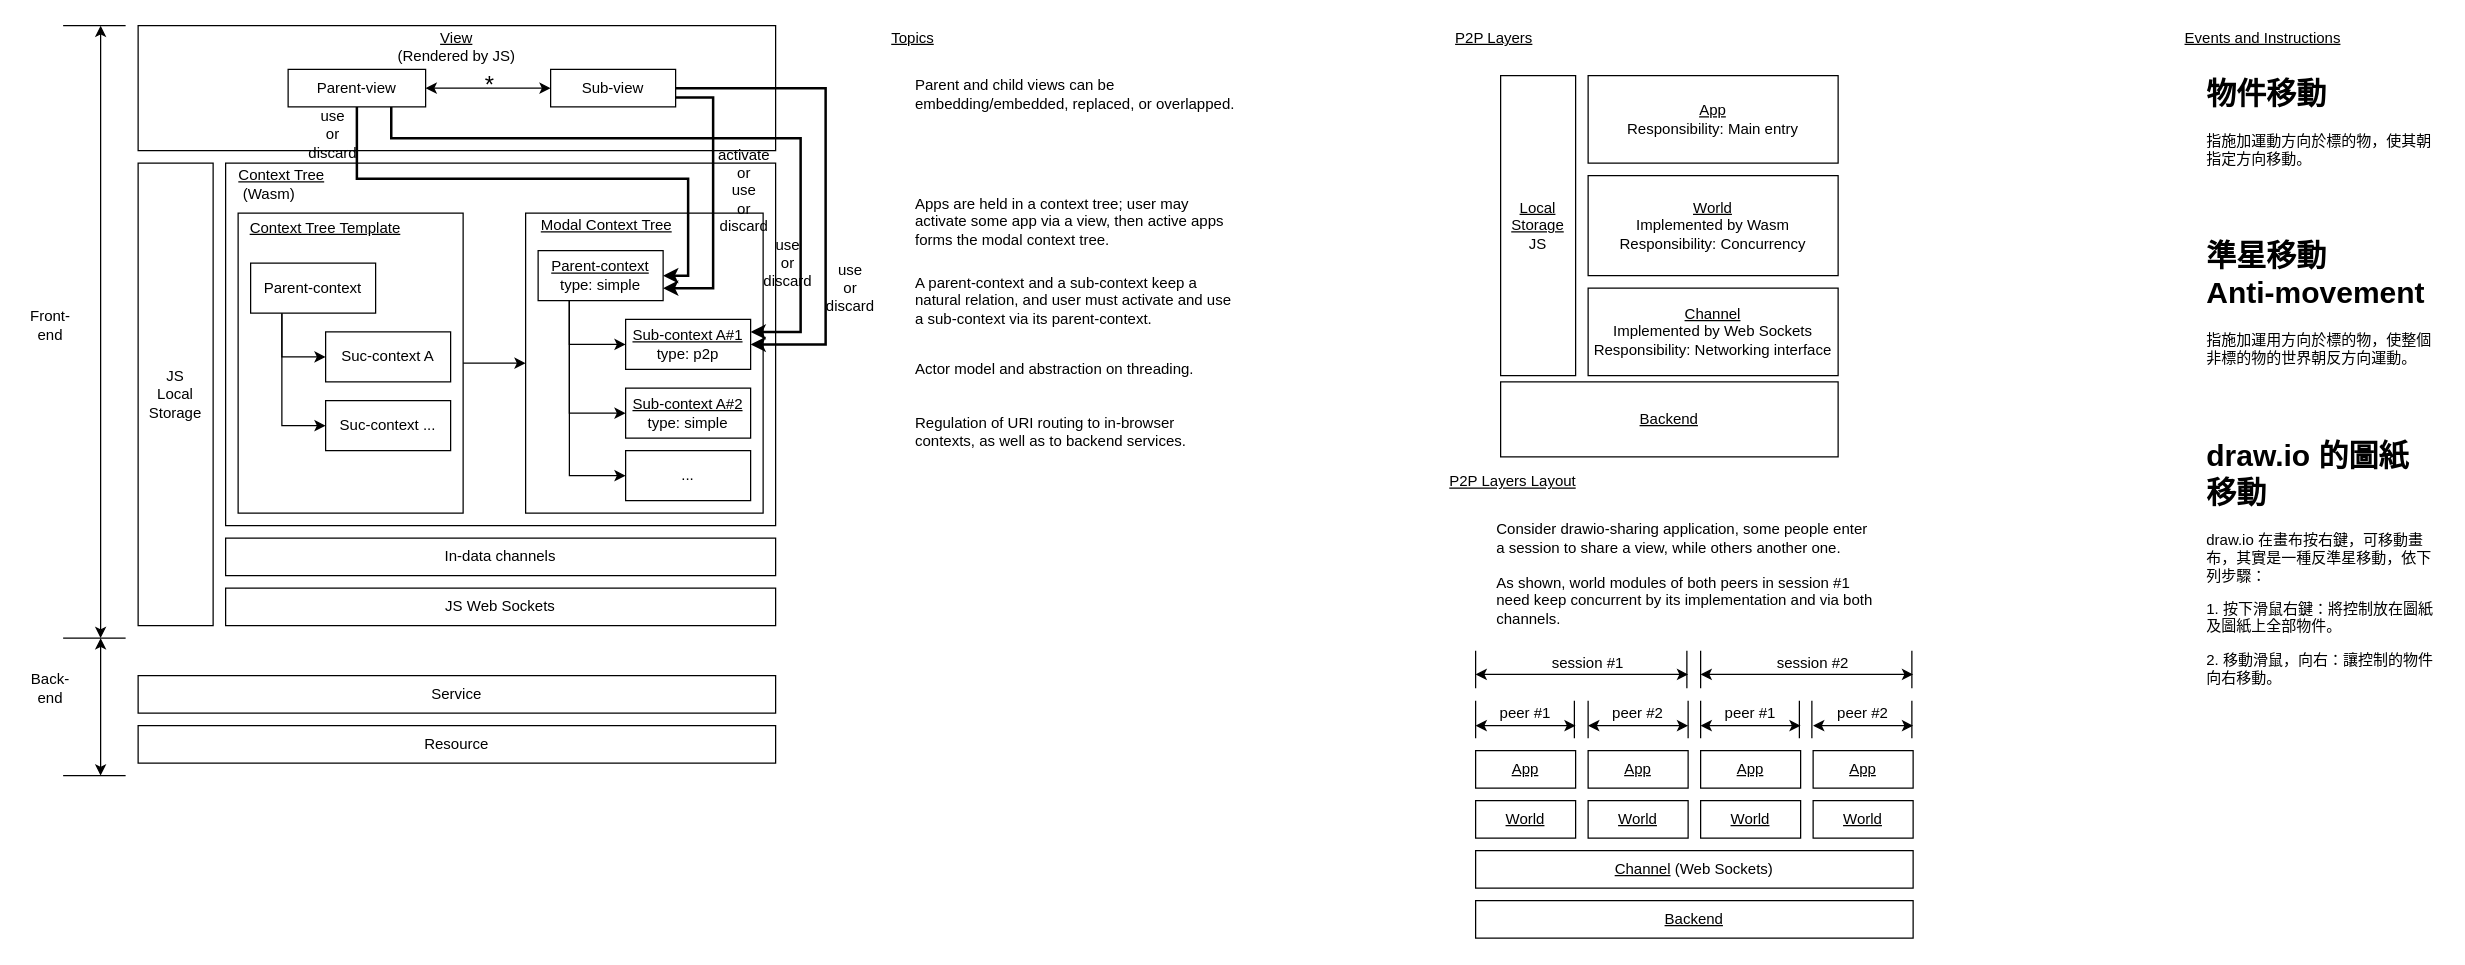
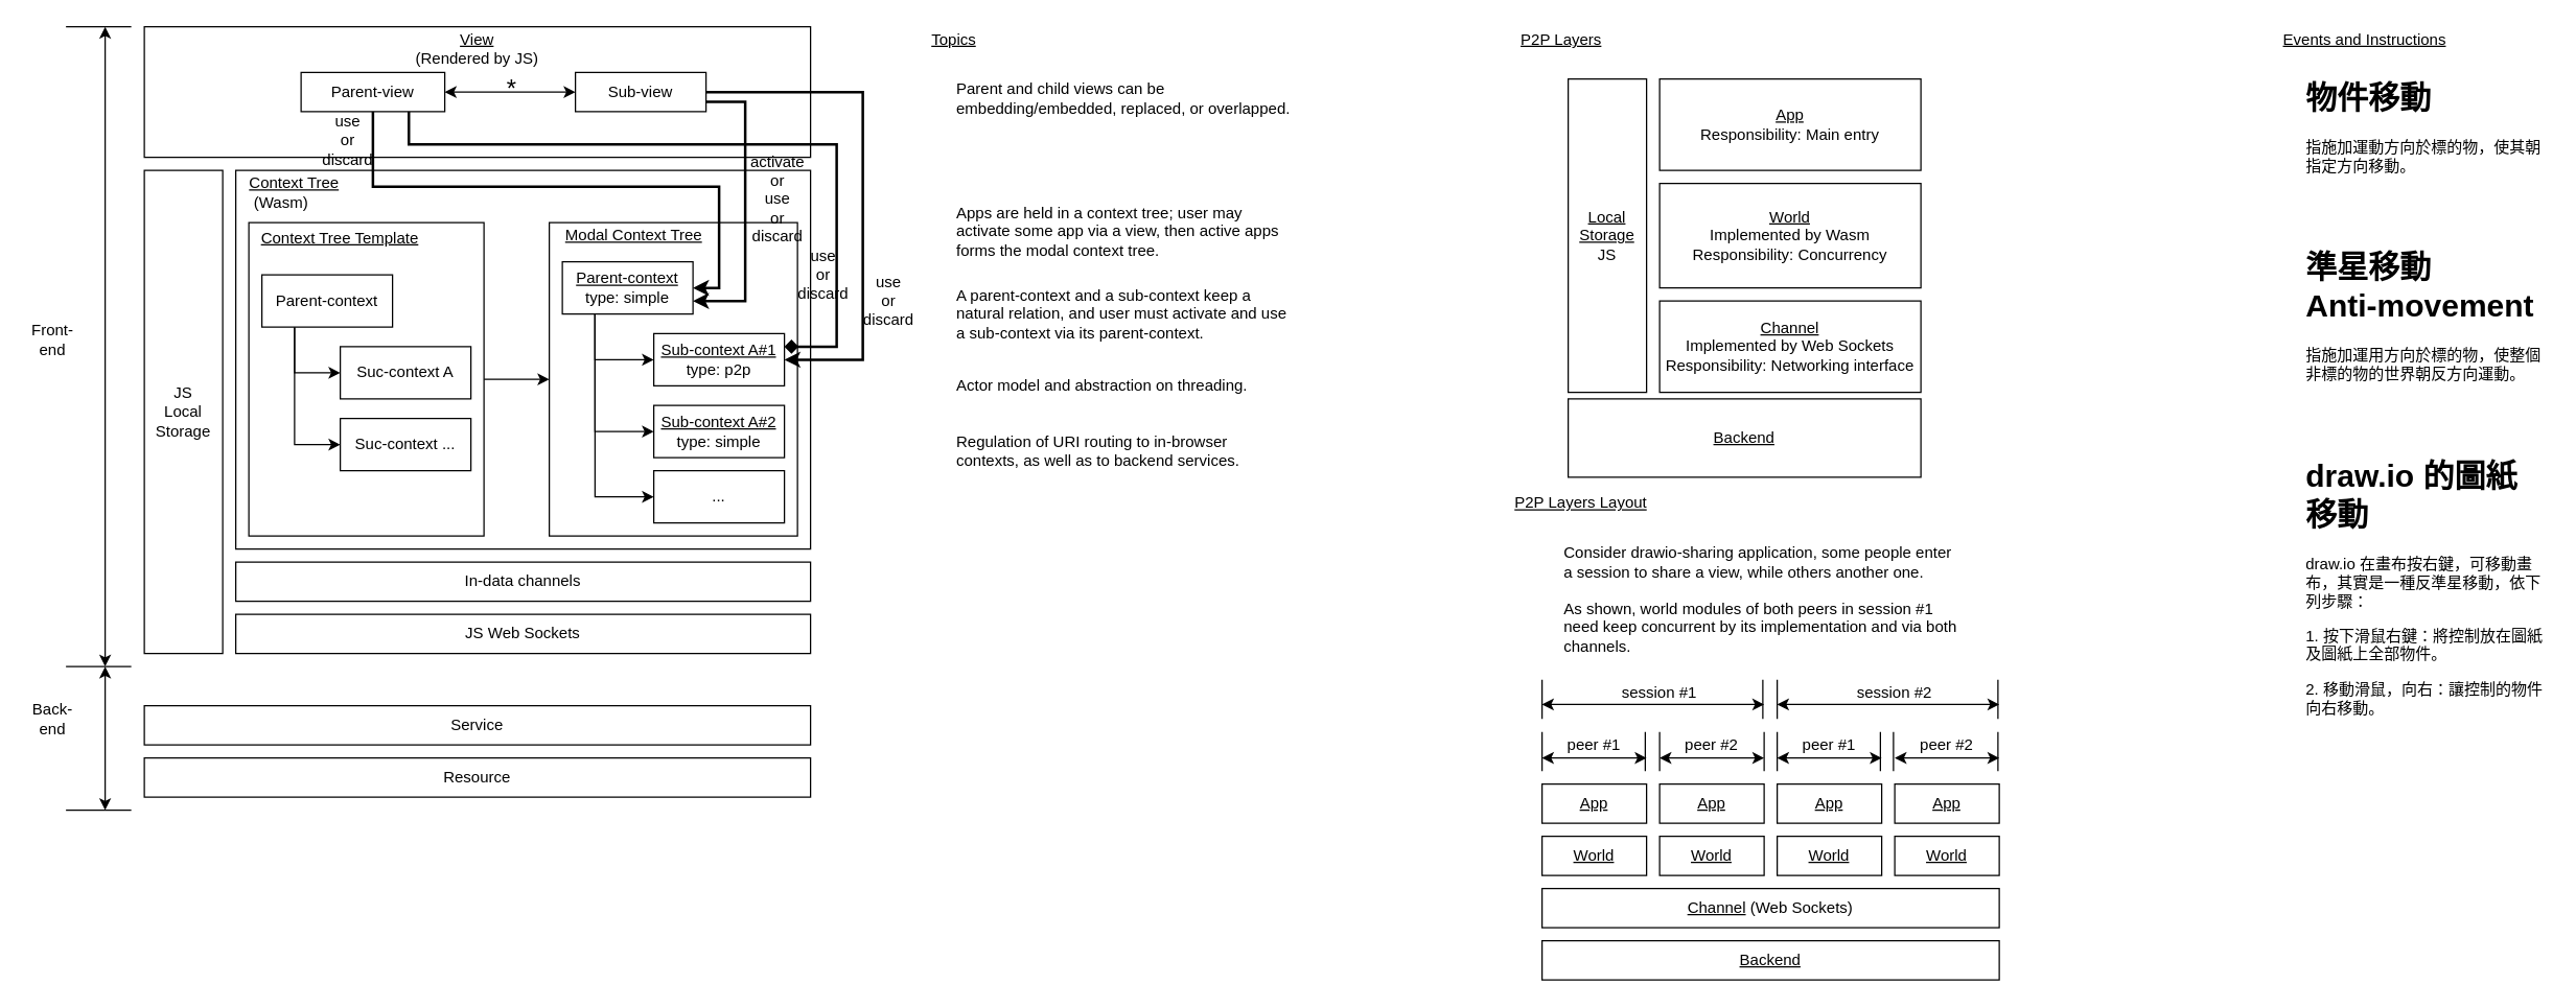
- <mxCell id="40" style="edgeStyle=orthogonalEdgeStyle;rounded=0;orthogonalLoop=1;jettySize=auto;html=1;exitX=0.75;exitY=1;exitDx=0;exitDy=0;entryX=1;entryY=0.25;entryDx=0;entryDy=0;fontSize=12;startArrow=none;startFill=0;strokeWidth=2;" edge="1" parent="1" source="41" target="37"><mxGeometry relative="1" as="geometry"><Array as="points"><mxPoint x="313" y="110" /><mxPoint x="640" y="110" /><mxPoint x="640" y="265" /></Array></mxGeometry></mxCell>
+ <mxCell id="40" style="edgeStyle=orthogonalEdgeStyle;rounded=0;orthogonalLoop=1;jettySize=auto;html=1;exitX=0.75;exitY=1;exitDx=0;exitDy=0;entryX=1;entryY=0.25;entryDx=0;entryDy=0;fontSize=12;startArrow=none;startFill=0;strokeWidth=2;endArrow=diamond;" edge="1" parent="1" source="41" target="37"><mxGeometry relative="1" as="geometry"><Array as="points"><mxPoint x="313" y="110" /><mxPoint x="640" y="110" /><mxPoint x="640" y="265" /></Array></mxGeometry></mxCell>
